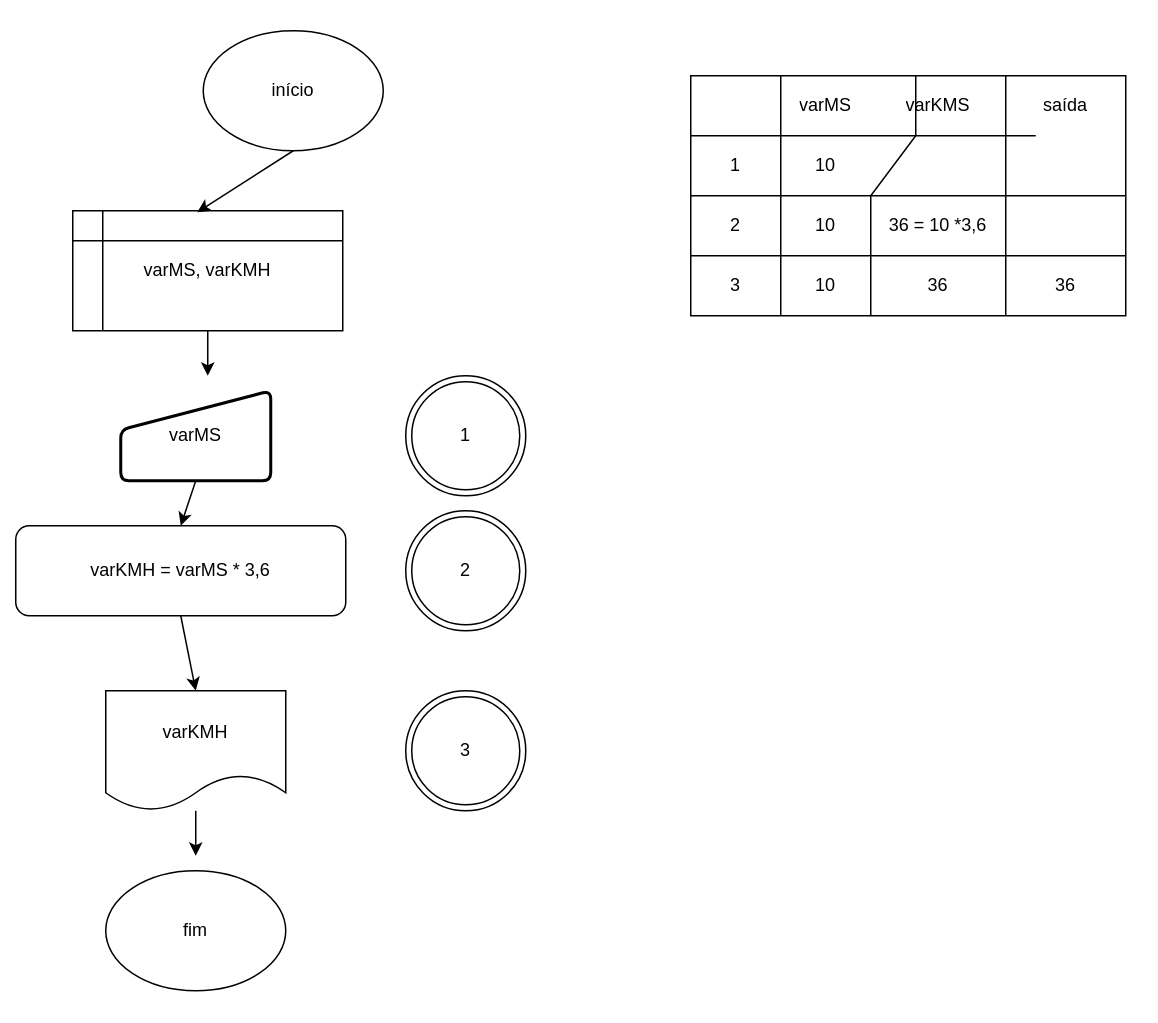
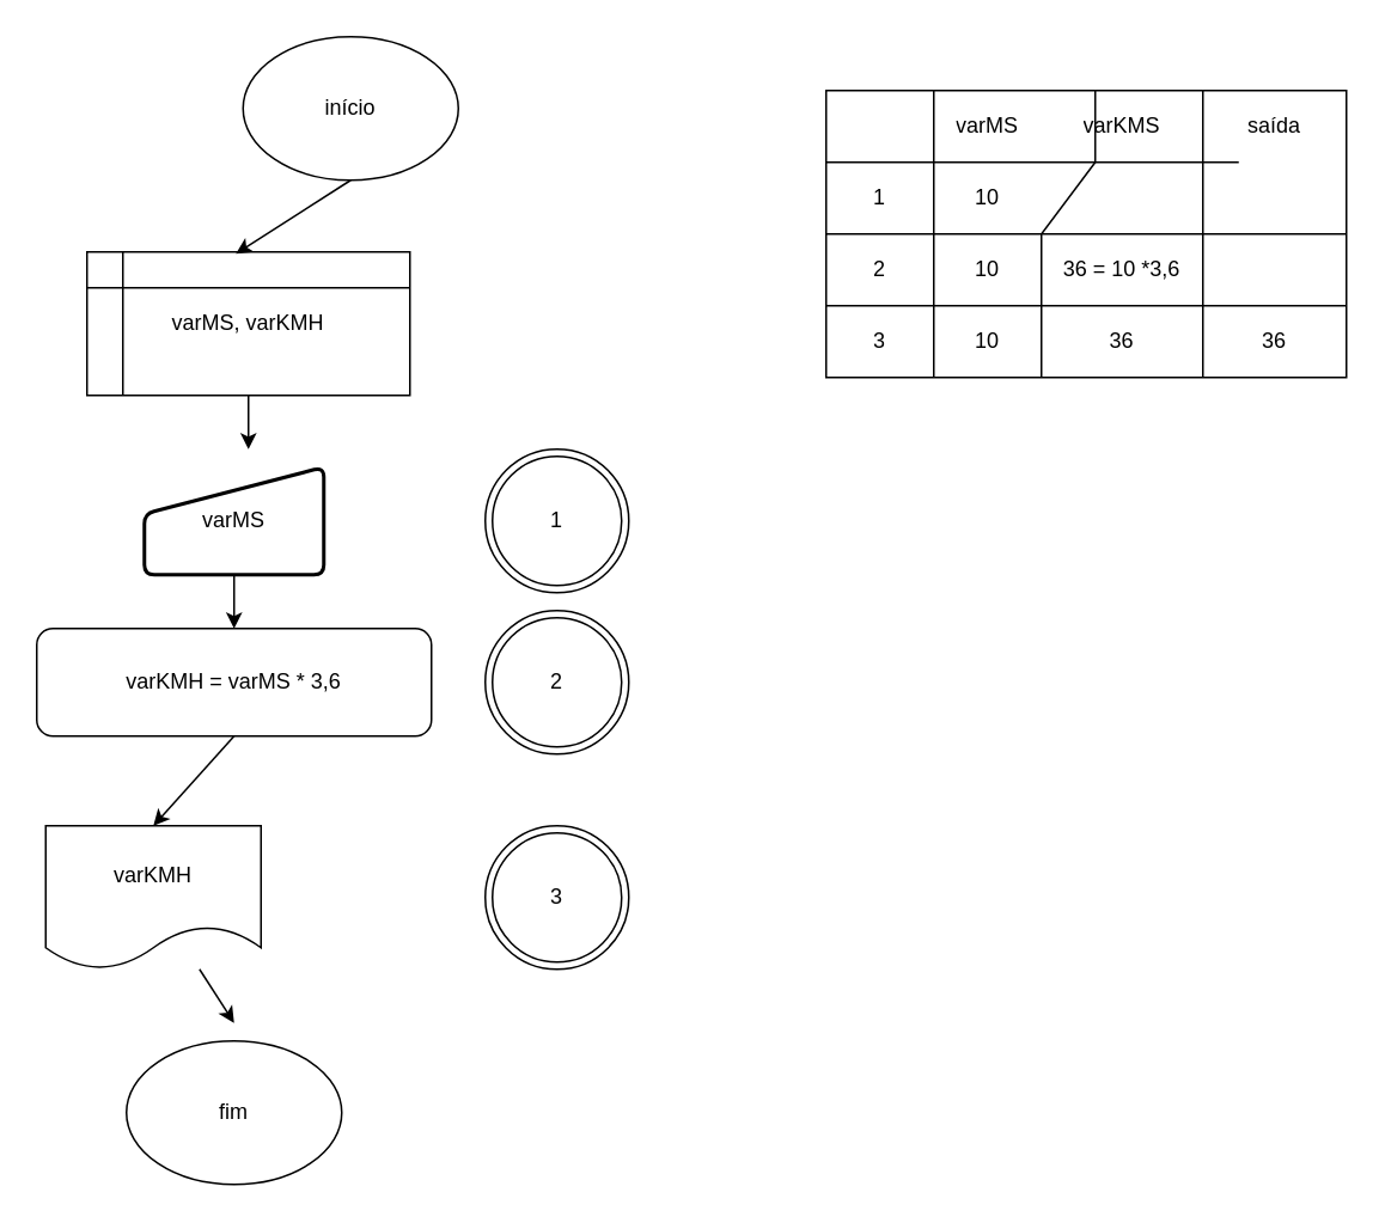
- <mxCell id="5" value="varKMH = varMS * 3,6" style="rounded=1;whiteSpace=wrap;html=1;" vertex="1" parent="1"><mxGeometry x="10" y="350" width="220" height="60" as="geometry" /></mxCell>
+ <mxCell id="5" value="varKMH = varMS * 3,6" style="rounded=1;whiteSpace=wrap;html=1;" vertex="1" parent="1"><mxGeometry x="20" y="350" width="220" height="60" as="geometry" /></mxCell>
- <mxCell id="6" value="varKMH" style="shape=document;whiteSpace=wrap;html=1;boundedLbl=1;" vertex="1" parent="1"><mxGeometry x="70" y="460" width="120" height="80" as="geometry" /></mxCell>
+ <mxCell id="6" value="varKMH" style="shape=document;whiteSpace=wrap;html=1;boundedLbl=1;" vertex="1" parent="1"><mxGeometry x="25" y="460" width="120" height="80" as="geometry" /></mxCell>
